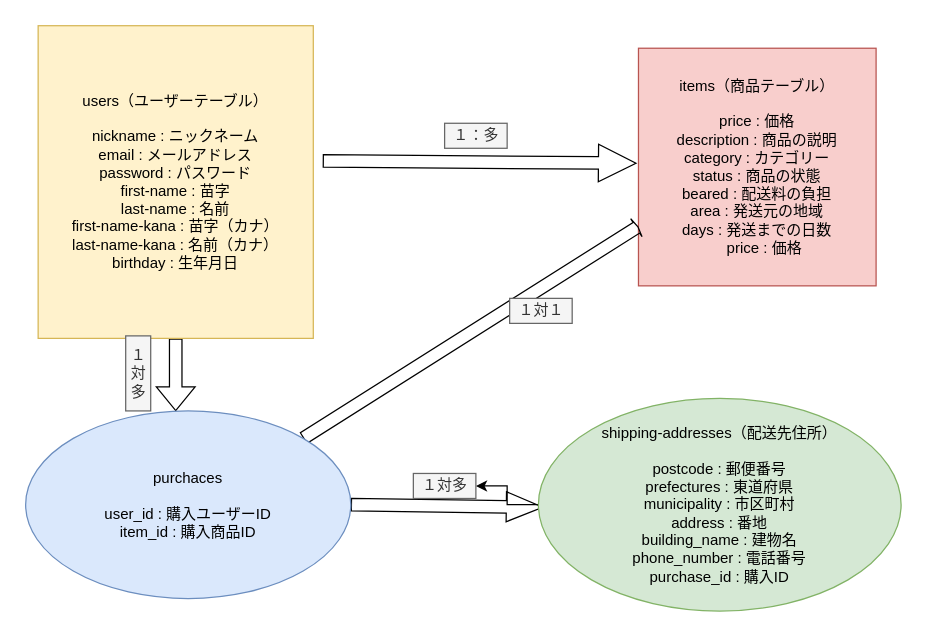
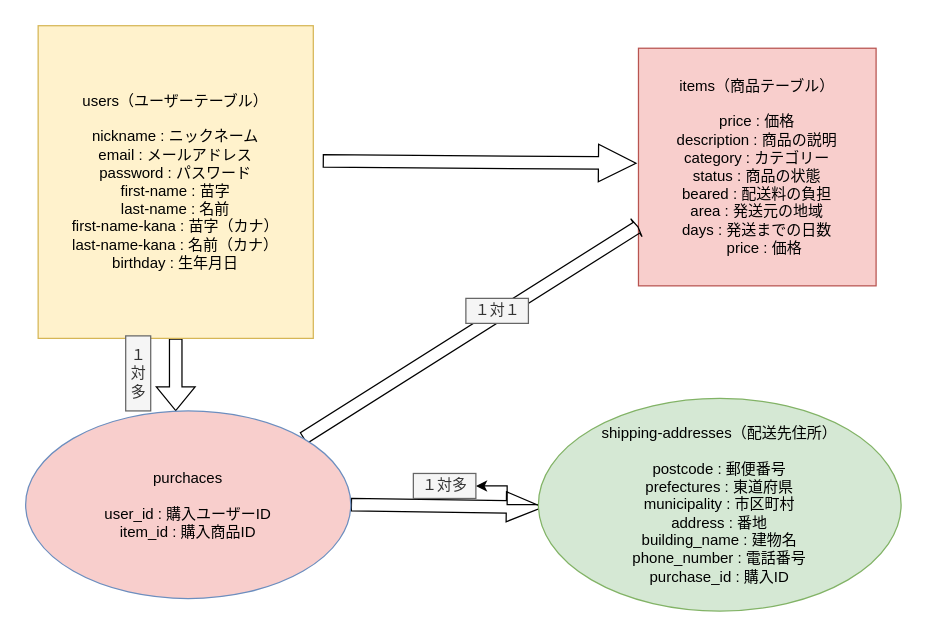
- <mxCell id="11" value="１：多" style="text;html=1;resizable=0;autosize=1;align=center;verticalAlign=middle;points=[];fillColor=#f5f5f5;strokeColor=#666666;rounded=0;fontColor=#333333;" parent="1" vertex="1"><mxGeometry x="355" y="98" width="50" height="20" as="geometry" /></mxCell>
- <mxCell id="12" value="１対１" style="text;html=1;resizable=0;autosize=1;align=center;verticalAlign=middle;points=[];fillColor=#f5f5f5;strokeColor=#666666;rounded=0;fontColor=#333333;" parent="1" vertex="1"><mxGeometry x="407" y="238" width="50" height="20" as="geometry" /></mxCell>
+ <mxCell id="12" value="１対１" style="text;html=1;resizable=0;autosize=1;align=center;verticalAlign=middle;points=[];fillColor=#f5f5f5;strokeColor=#666666;rounded=0;fontColor=#333333;" parent="1" vertex="1"><mxGeometry x="372" y="238" width="50" height="20" as="geometry" /></mxCell>
- <mxCell id="8" value="purchaces&lt;br&gt;&lt;br&gt;user_id : 購入ユーザーID&lt;br&gt;item_id : 購入商品ID" style="ellipse;whiteSpace=wrap;html=1;fillColor=#dae8fc;strokeColor=#6c8ebf;fontColor=#000000;" parent="1" vertex="1"><mxGeometry x="20" y="328" width="260" height="150" as="geometry" /></mxCell>
+ <mxCell id="8" value="purchaces&lt;br&gt;&lt;br&gt;user_id : 購入ユーザーID&lt;br&gt;item_id : 購入商品ID" style="ellipse;whiteSpace=wrap;html=1;fillColor=#f8cecc;strokeColor=#6c8ebf;fontColor=#000000;" parent="1" vertex="1"><mxGeometry x="20" y="328" width="260" height="150" as="geometry" /></mxCell>
